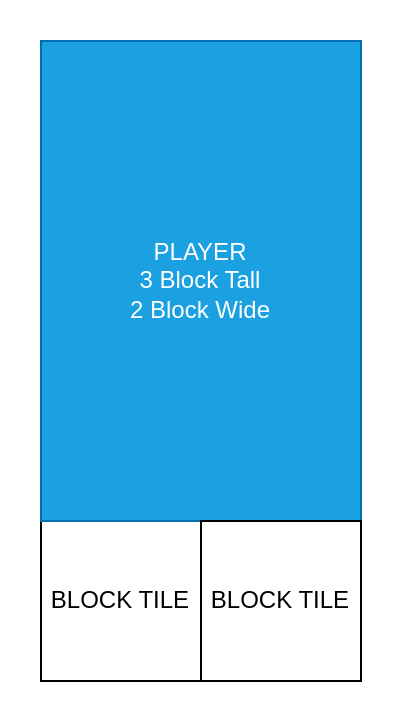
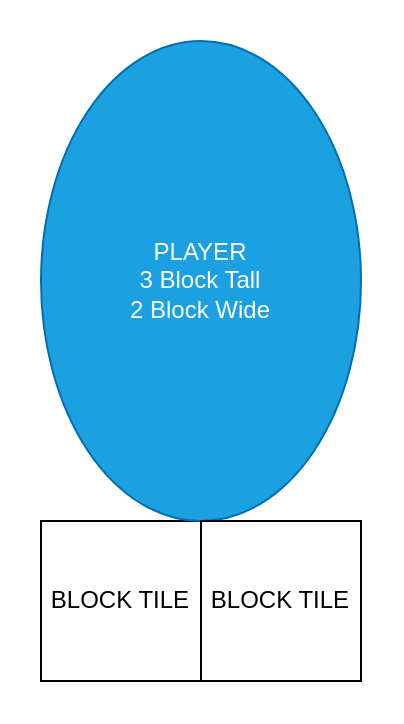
- <mxCell id="3" value="&lt;div&gt;PLAYER&lt;/div&gt;&lt;div&gt;3 Block Tall&lt;/div&gt;&lt;div&gt;2 Block Wide&lt;br&gt;&lt;/div&gt;" style="rounded=0;whiteSpace=wrap;html=1;fillColor=#1ba1e2;strokeColor=#006EAF;fontColor=#ffffff;" vertex="1" parent="1"><mxGeometry x="20" y="20" width="160" height="240" as="geometry" /></mxCell>
+ <mxCell id="3" value="&lt;div&gt;PLAYER&lt;/div&gt;&lt;div&gt;3 Block Tall&lt;/div&gt;&lt;div&gt;2 Block Wide&lt;br&gt;&lt;/div&gt;" style="ellipse;whiteSpace=wrap;html=1;fillColor=#1ba1e2;strokeColor=#006EAF;fontColor=#ffffff;" vertex="1" parent="1"><mxGeometry x="20" y="20" width="160" height="240" as="geometry" /></mxCell>
